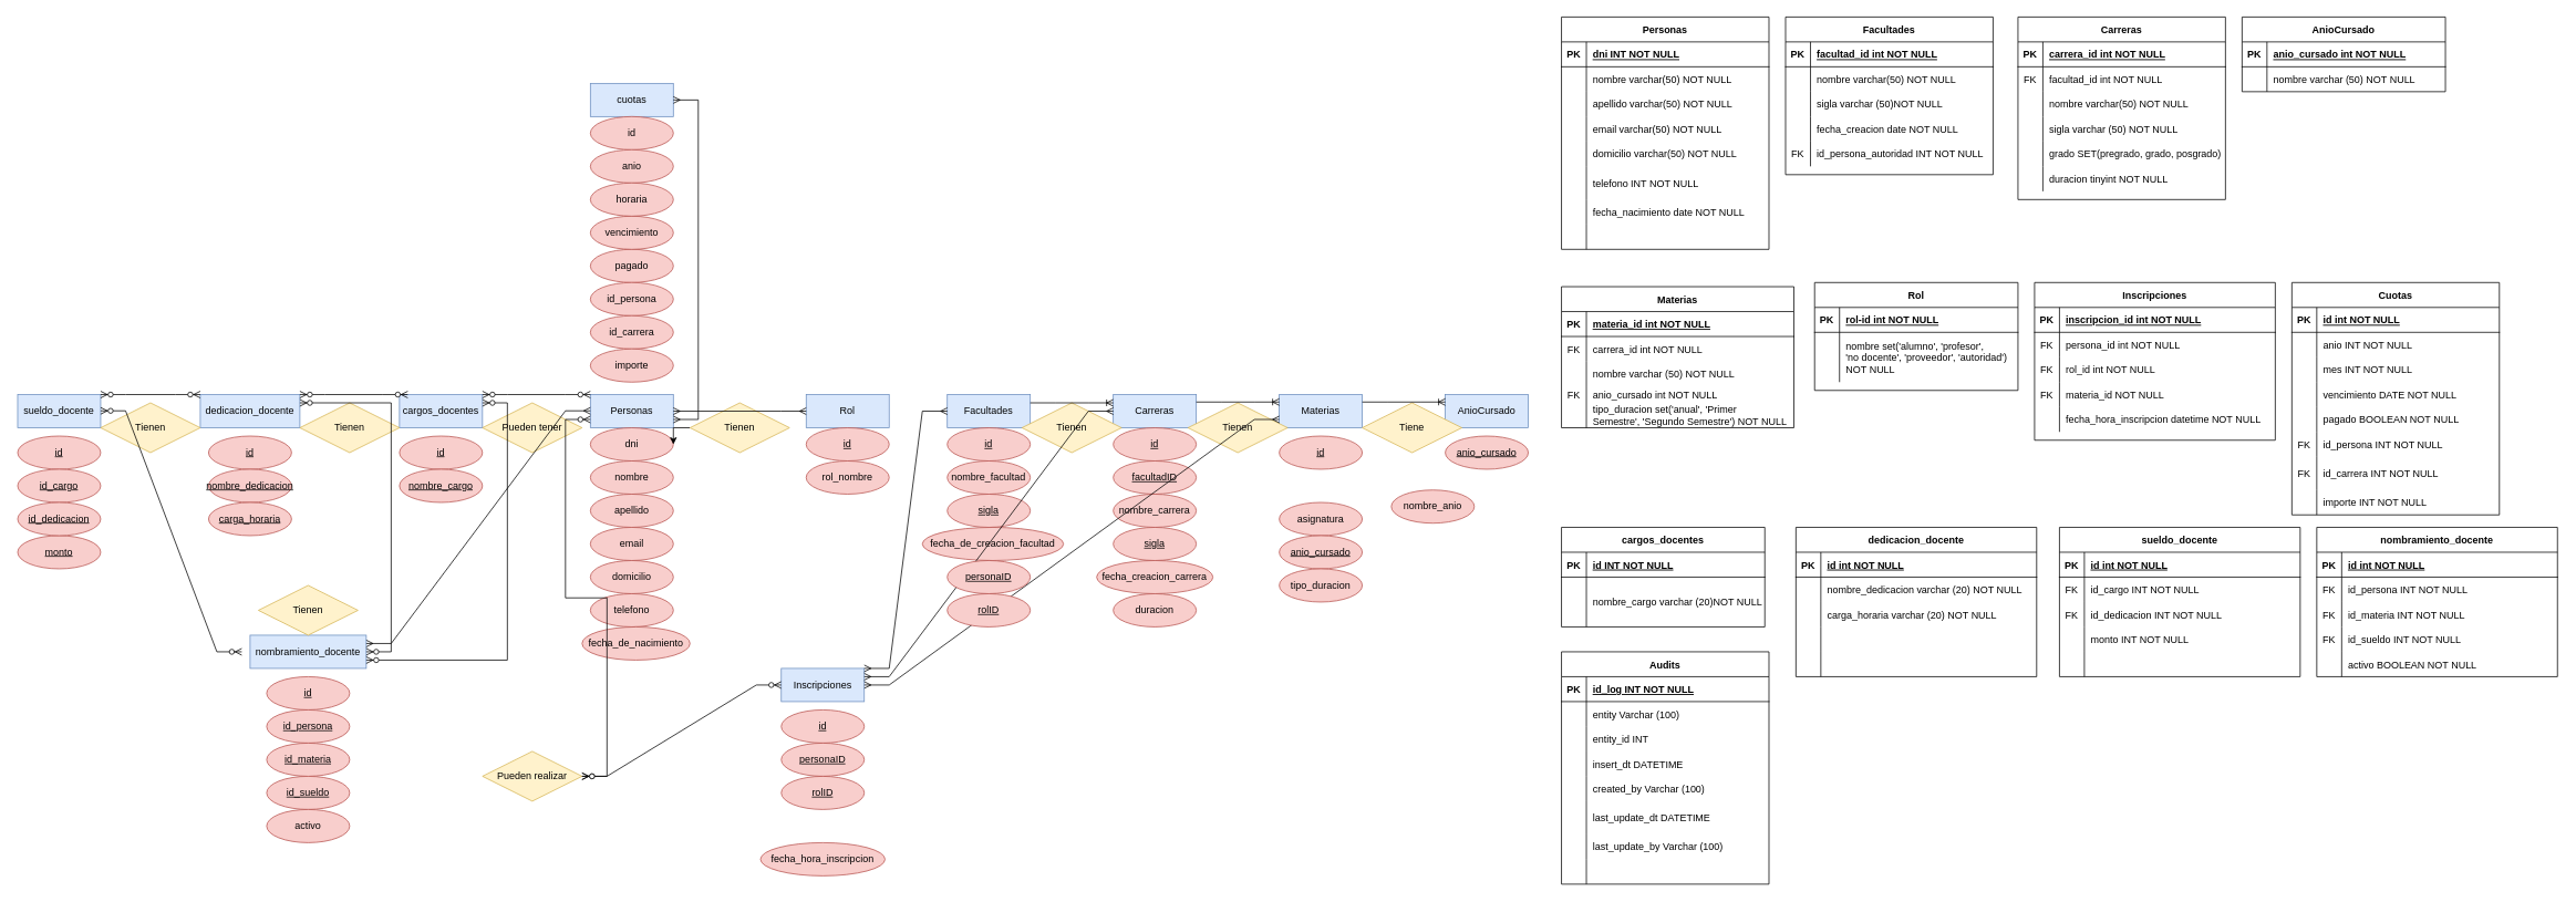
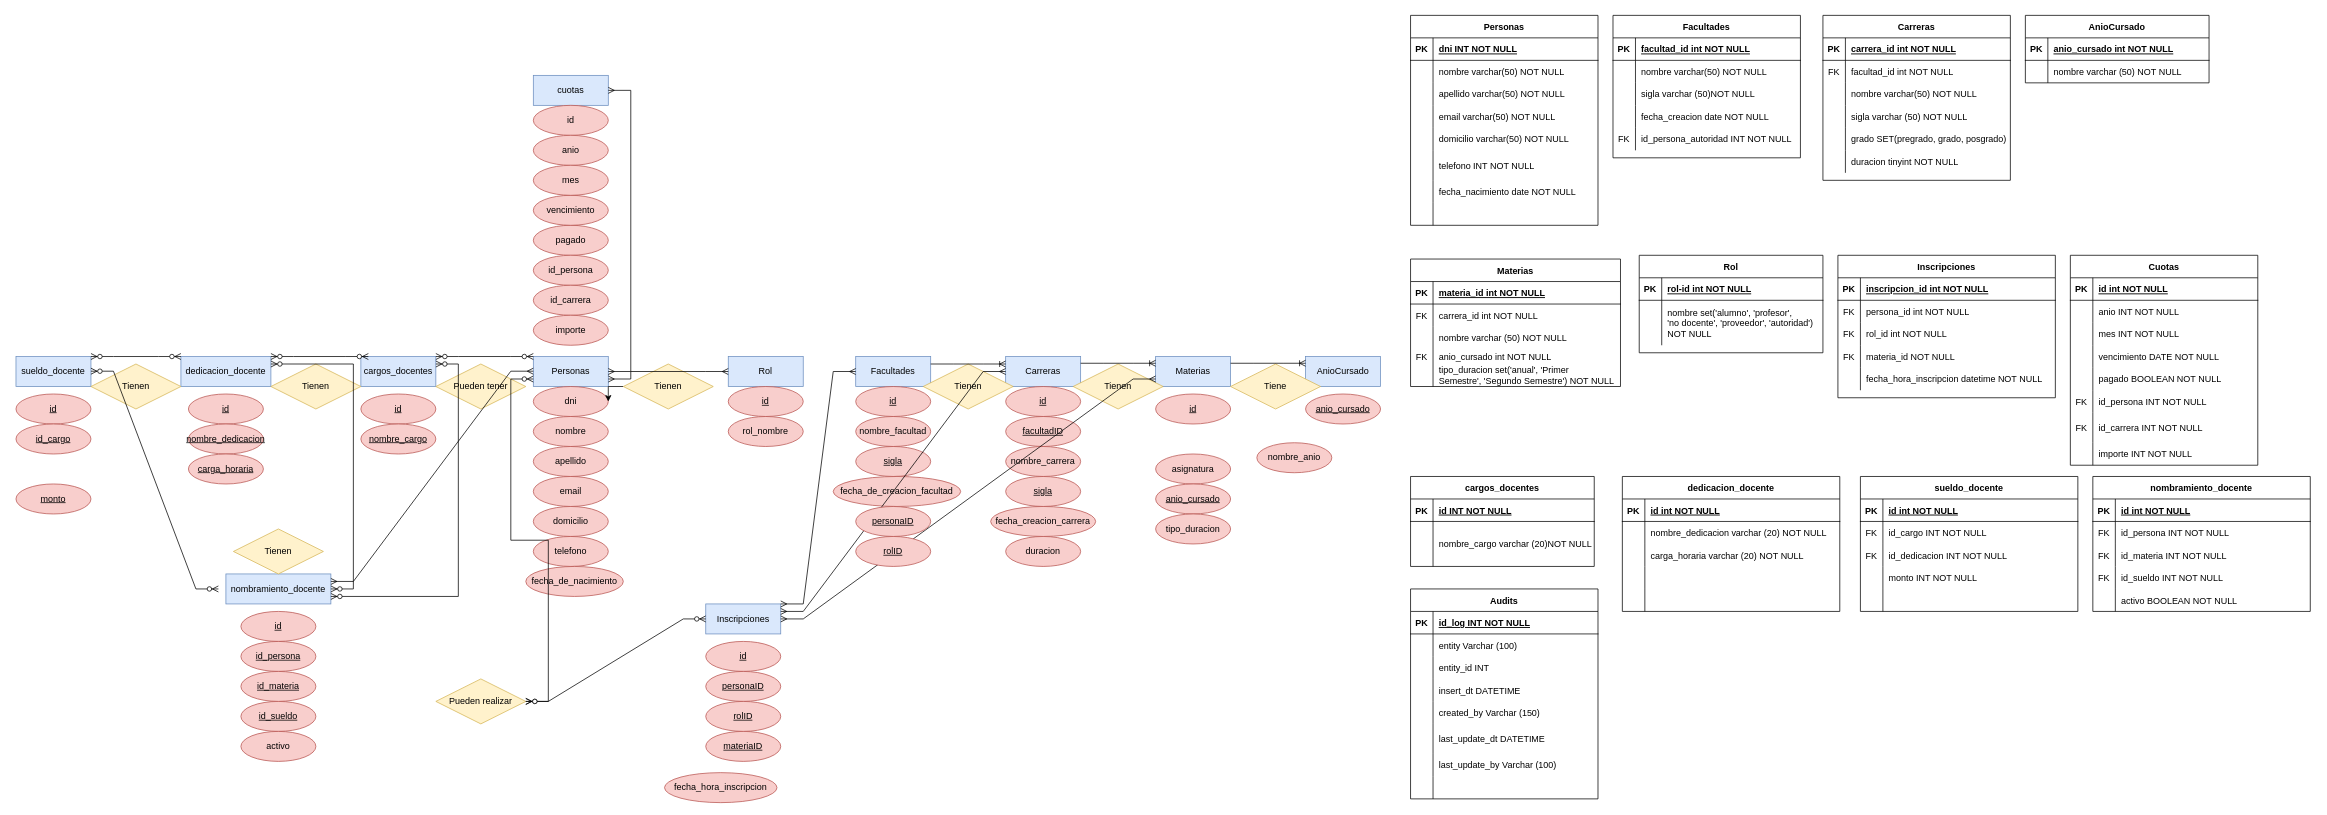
- <mxCell id="185" value="horaria" style="ellipse;whiteSpace=wrap;html=1;align=center;fillColor=#f8cecc;strokeColor=#b85450;" parent="1" vertex="1"><mxGeometry x="710" y="220" width="100" height="40" as="geometry" /></mxCell>
+ <mxCell id="185" value="mes" style="ellipse;whiteSpace=wrap;html=1;align=center;fillColor=#f8cecc;strokeColor=#b85450;" parent="1" vertex="1"><mxGeometry x="710" y="220" width="100" height="40" as="geometry" /></mxCell>
- <mxCell id="175" value="id_dedicacion" style="ellipse;whiteSpace=wrap;html=1;align=center;fontStyle=4;fillColor=#f8cecc;strokeColor=#b85450;" parent="1" vertex="1"><mxGeometry x="20" y="605" width="100" height="40" as="geometry" /></mxCell>
- <mxCell id="296" value="created_by Varchar (100)" style="shape=partialRectangle;connectable=0;fillColor=none;top=0;left=0;bottom=0;right=0;align=left;spacingLeft=6;overflow=hidden;" vertex="1" parent="294"><mxGeometry x="30" width="220" height="30" as="geometry"><mxRectangle width="220" height="30" as="alternateBounds" /></mxGeometry></mxCell>
+ <mxCell id="296" value="created_by Varchar (150)" style="shape=partialRectangle;connectable=0;fillColor=none;top=0;left=0;bottom=0;right=0;align=left;spacingLeft=6;overflow=hidden;" vertex="1" parent="294"><mxGeometry x="30" width="220" height="30" as="geometry"><mxRectangle width="220" height="30" as="alternateBounds" /></mxGeometry></mxCell>
+ <mxCell id="151" value="materiaID" style="ellipse;whiteSpace=wrap;html=1;align=center;fontStyle=4;fillColor=#f8cecc;strokeColor=#b85450;" parent="1" vertex="1"><mxGeometry x="940" y="975" width="100" height="40" as="geometry" /></mxCell>
- <mxCell id="153" value="fecha_hora_inscripcion" style="ellipse;whiteSpace=wrap;html=1;align=center;fillColor=#f8cecc;strokeColor=#b85450;" parent="1" vertex="1"><mxGeometry x="915" y="1015" width="150" height="40" as="geometry" /></mxCell>
+ <mxCell id="153" value="fecha_hora_inscripcion" style="ellipse;whiteSpace=wrap;html=1;align=center;fillColor=#f8cecc;strokeColor=#b85450;" parent="1" vertex="1"><mxGeometry x="885" y="1030" width="150" height="40" as="geometry" /></mxCell>
